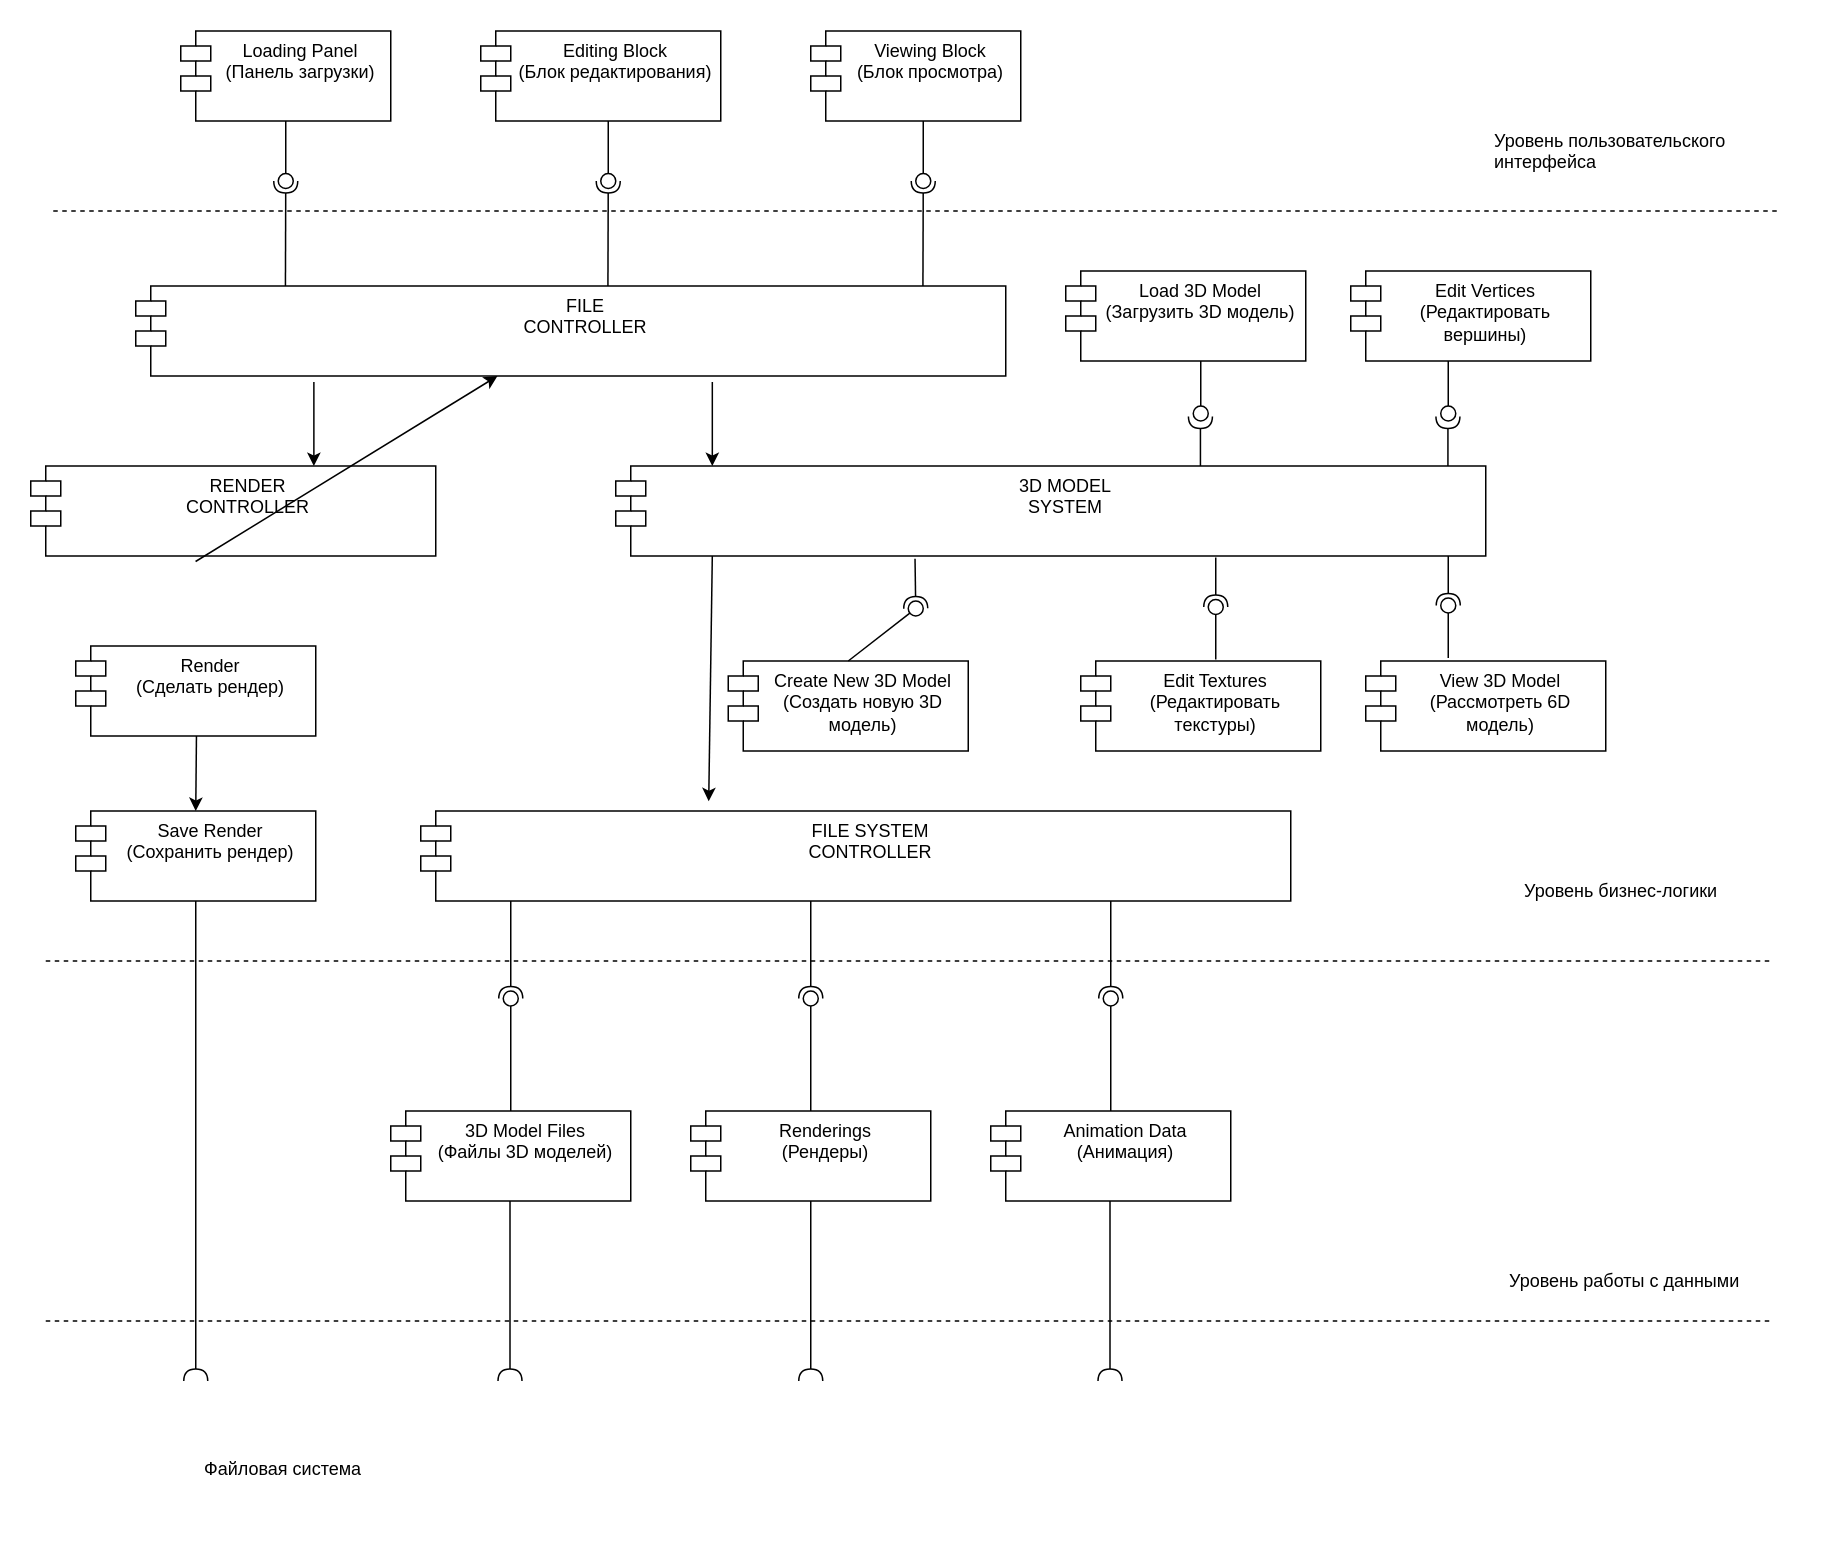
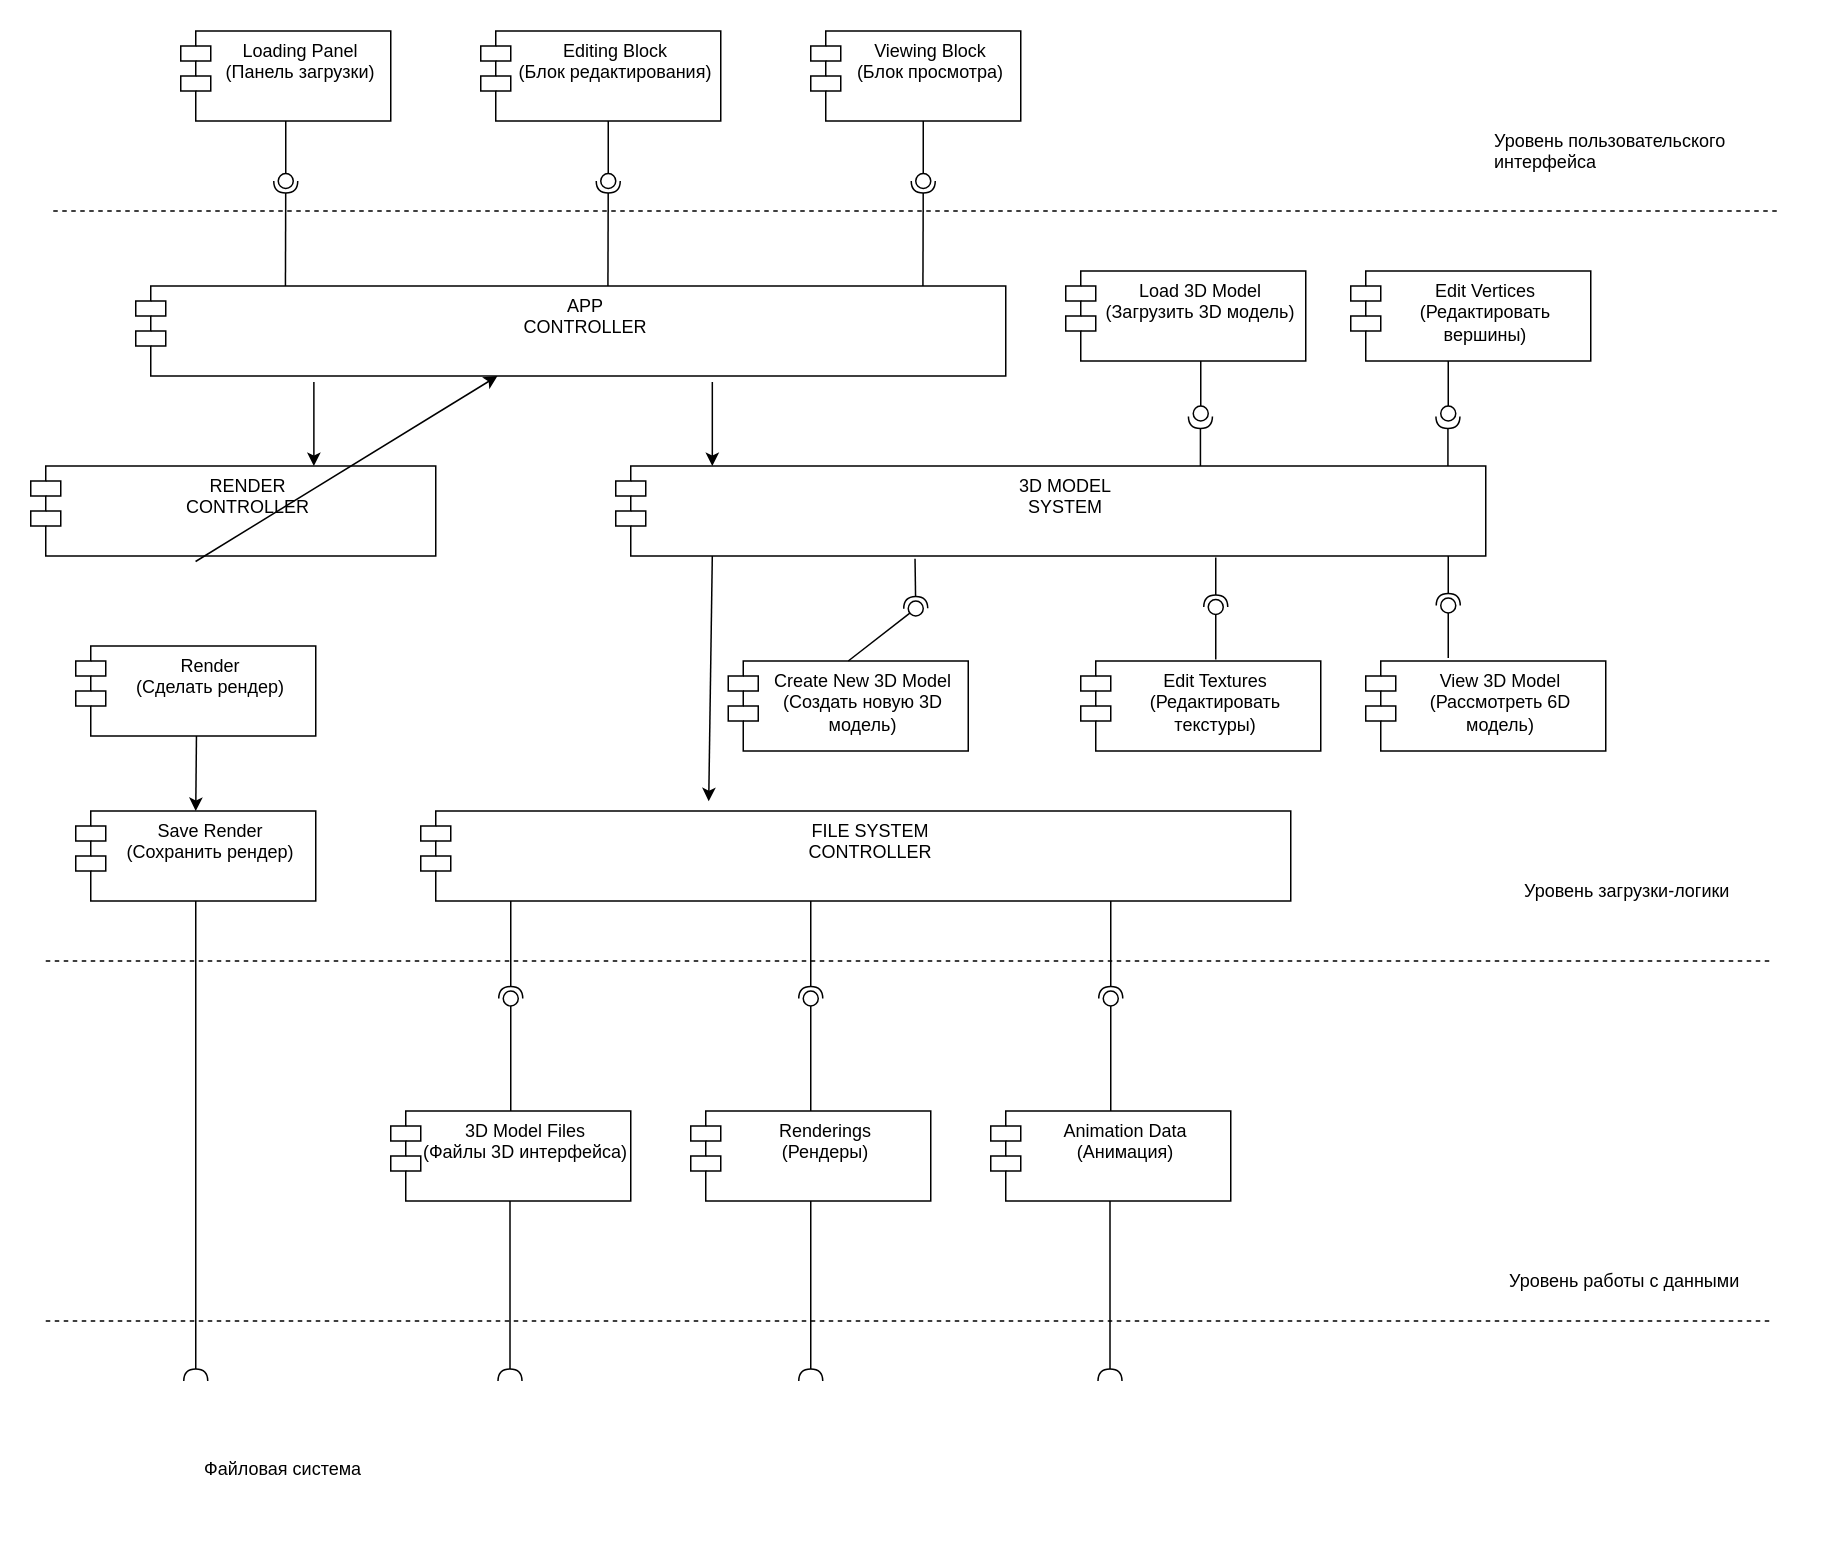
- <mxCell id="58" value="FILE&lt;br&gt;CONTROLLER" style="shape=module;align=left;spacingLeft=20;align=center;verticalAlign=top;whiteSpace=wrap;html=1;" parent="1" vertex="1"><mxGeometry x="90" y="190" width="580" height="60" as="geometry" /></mxCell>
+ <mxCell id="58" value="APP&lt;br&gt;CONTROLLER" style="shape=module;align=left;spacingLeft=20;align=center;verticalAlign=top;whiteSpace=wrap;html=1;" parent="1" vertex="1"><mxGeometry x="90" y="190" width="580" height="60" as="geometry" /></mxCell>
- <mxCell id="16" value="Уровень бизнес-логики" style="text;strokeColor=none;fillColor=none;spacingLeft=4;spacingRight=4;overflow=hidden;rotatable=0;points=[[0,0.5],[1,0.5]];portConstraint=eastwest;fontSize=12;whiteSpace=wrap;html=1;" parent="1" vertex="1"><mxGeometry x="1010" y="580" width="190" height="50" as="geometry" /></mxCell>
+ <mxCell id="16" value="Уровень загрузки-логики" style="text;strokeColor=none;fillColor=none;spacingLeft=4;spacingRight=4;overflow=hidden;rotatable=0;points=[[0,0.5],[1,0.5]];portConstraint=eastwest;fontSize=12;whiteSpace=wrap;html=1;" parent="1" vertex="1"><mxGeometry x="1010" y="580" width="190" height="50" as="geometry" /></mxCell>
- <mxCell id="12" value="3D Model Files &lt;br&gt;(Файлы 3D моделей)" style="shape=module;align=left;spacingLeft=20;align=center;verticalAlign=top;whiteSpace=wrap;html=1;" parent="1" vertex="1"><mxGeometry x="260" y="740" width="160" height="60" as="geometry" /></mxCell>
+ <mxCell id="12" value="3D Model Files &lt;br&gt;(Файлы 3D интерфейса)" style="shape=module;align=left;spacingLeft=20;align=center;verticalAlign=top;whiteSpace=wrap;html=1;" parent="1" vertex="1"><mxGeometry x="260" y="740" width="160" height="60" as="geometry" /></mxCell>
